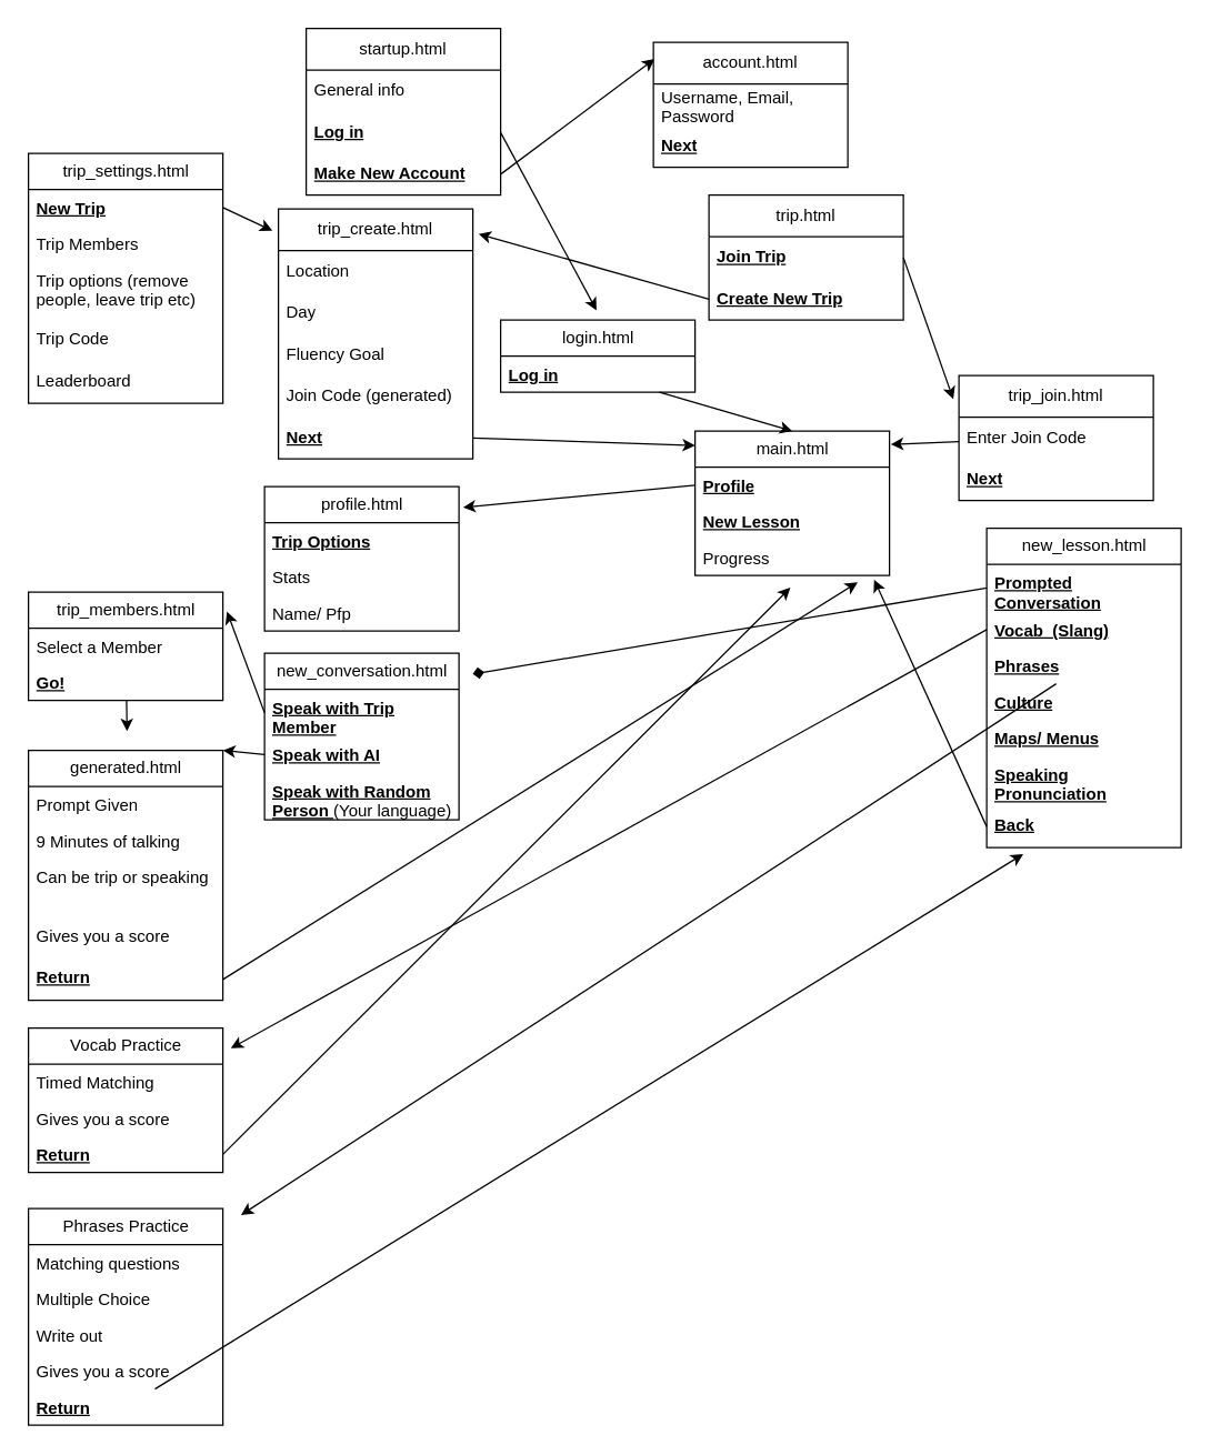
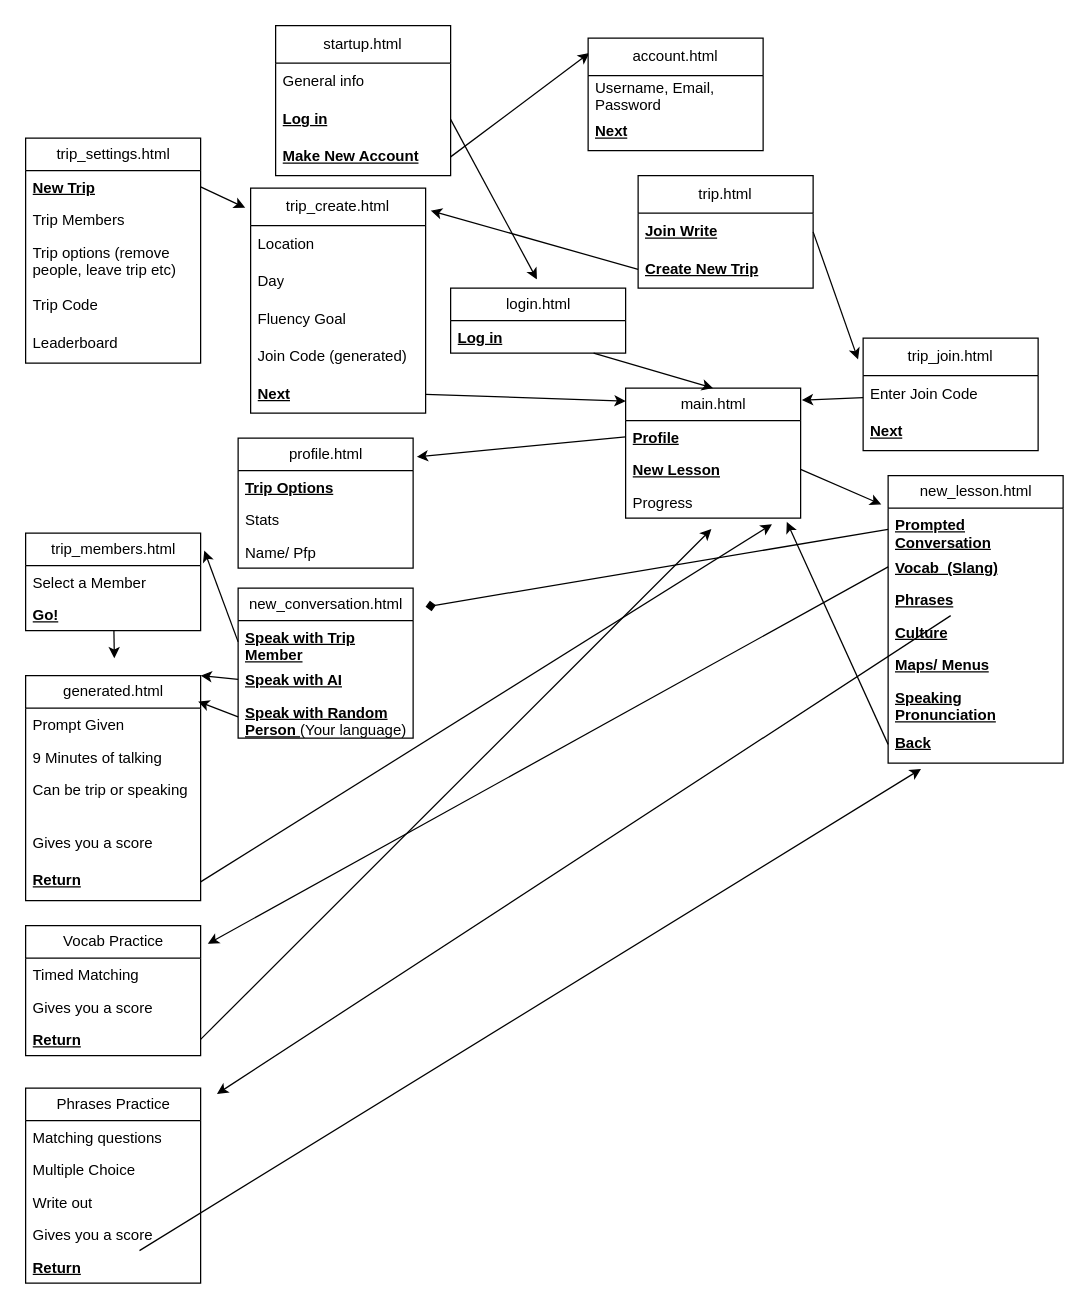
- <mxCell id="12" value="&lt;b&gt;&lt;u&gt;Join Trip&lt;/u&gt;&lt;/b&gt;" style="text;strokeColor=none;fillColor=none;align=left;verticalAlign=middle;spacingLeft=4;spacingRight=4;overflow=hidden;points=[[0,0.5],[1,0.5]];portConstraint=eastwest;rotatable=0;whiteSpace=wrap;html=1;" parent="11" vertex="1"><mxGeometry y="30" width="140" height="30" as="geometry" /></mxCell>
+ <mxCell id="12" value="&lt;b&gt;&lt;u&gt;Join Write&lt;/u&gt;&lt;/b&gt;" style="text;strokeColor=none;fillColor=none;align=left;verticalAlign=middle;spacingLeft=4;spacingRight=4;overflow=hidden;points=[[0,0.5],[1,0.5]];portConstraint=eastwest;rotatable=0;whiteSpace=wrap;html=1;" parent="11" vertex="1"><mxGeometry y="30" width="140" height="30" as="geometry" /></mxCell>
+ <mxCell id="43" style="edgeStyle=none;html=1;exitX=1;exitY=0.5;exitDx=0;exitDy=0;entryX=-0.039;entryY=0.1;entryDx=0;entryDy=0;entryPerimeter=0;" parent="1" source="27" target="44" edge="1"><mxGeometry relative="1" as="geometry"><mxPoint x="720" y="487" as="targetPoint" /><mxPoint x="542.609" y="385" as="sourcePoint" /></mxGeometry></mxCell>
+ <mxCell id="69" style="edgeStyle=none;html=1;entryX=0.986;entryY=0.115;entryDx=0;entryDy=0;entryPerimeter=0;exitX=0;exitY=0.5;exitDx=0;exitDy=0;" parent="1" source="55" target="62" edge="1"><mxGeometry relative="1" as="geometry" /></mxCell>
